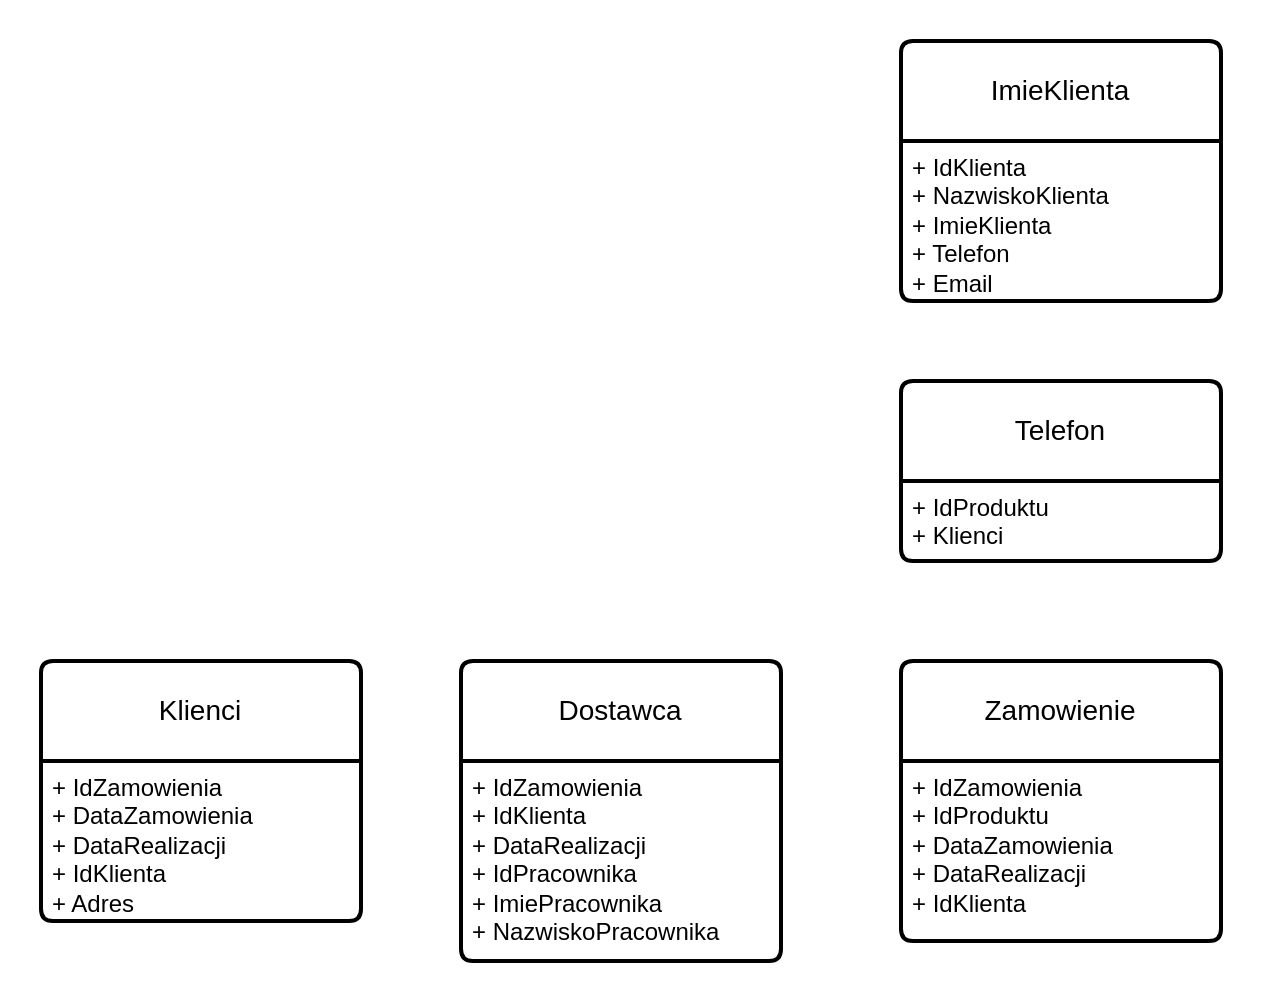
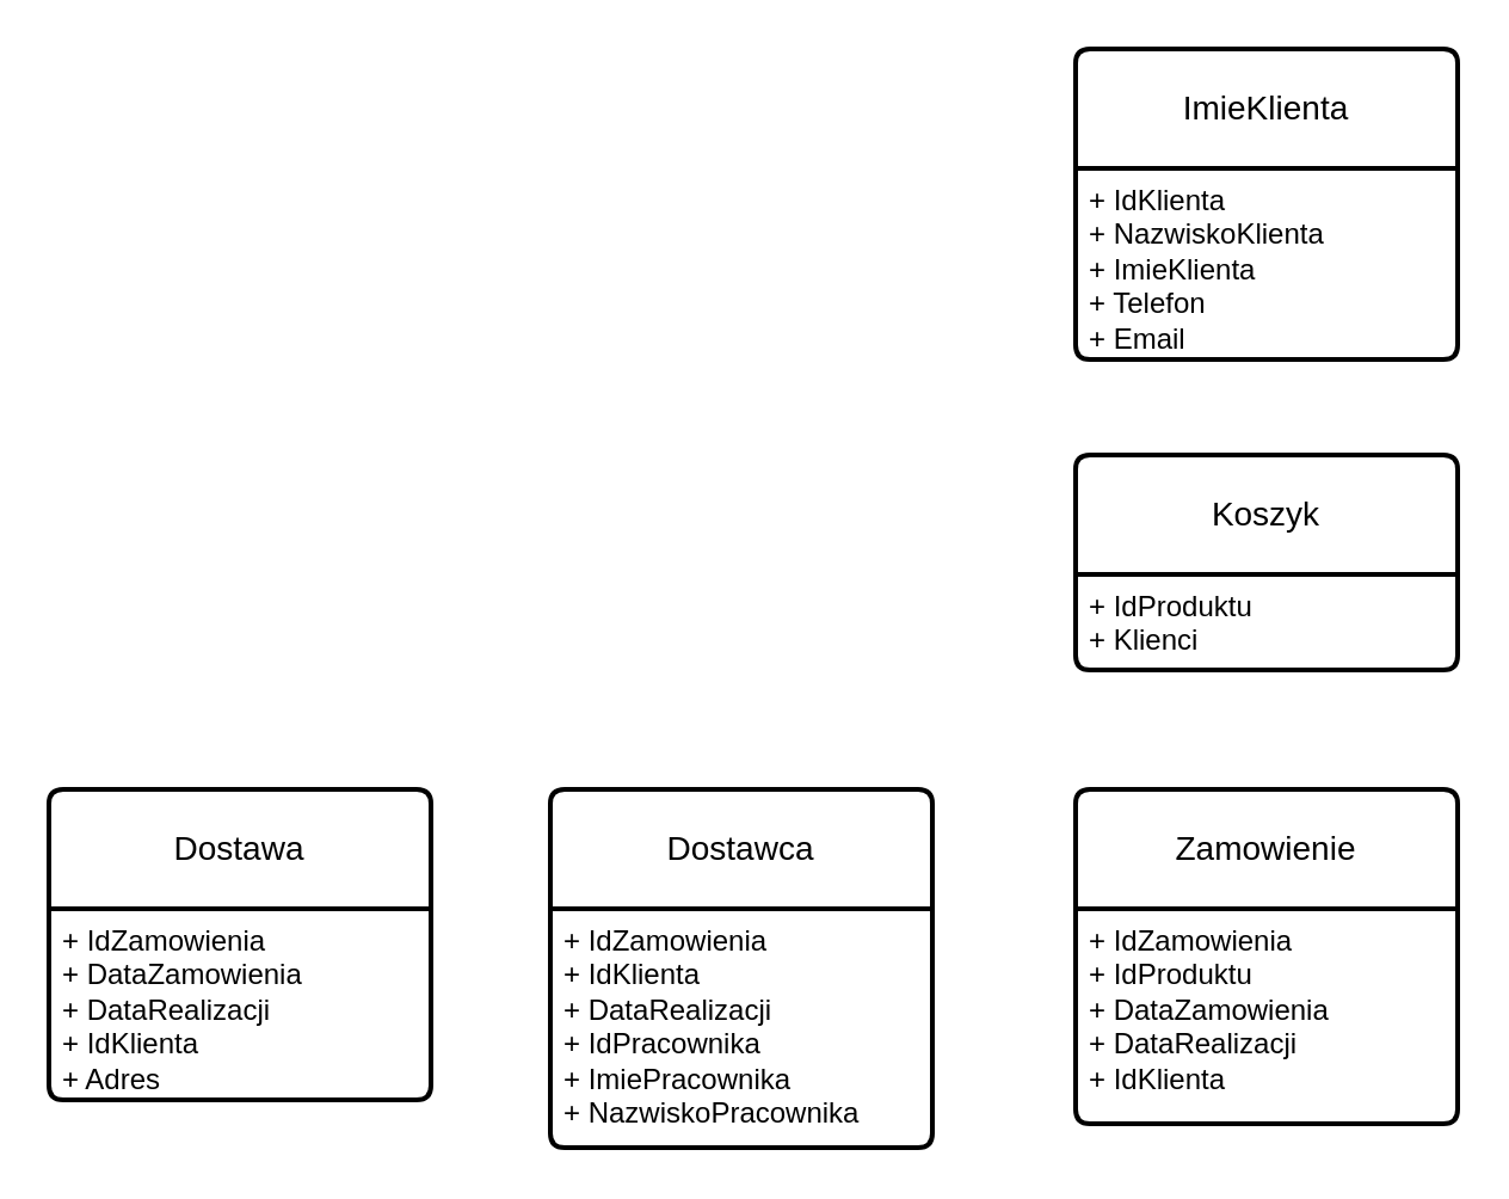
- <mxCell id="8" value="Telefon" style="swimlane;childLayout=stackLayout;horizontal=1;startSize=50;horizontalStack=0;rounded=1;fontSize=14;fontStyle=0;strokeWidth=2;resizeParent=0;resizeLast=1;shadow=0;dashed=0;align=center;arcSize=4;whiteSpace=wrap;html=1;" vertex="1" parent="1"><mxGeometry x="450" y="190" width="160" height="90" as="geometry" /></mxCell>
+ <mxCell id="8" value="Koszyk" style="swimlane;childLayout=stackLayout;horizontal=1;startSize=50;horizontalStack=0;rounded=1;fontSize=14;fontStyle=0;strokeWidth=2;resizeParent=0;resizeLast=1;shadow=0;dashed=0;align=center;arcSize=4;whiteSpace=wrap;html=1;" vertex="1" parent="1"><mxGeometry x="450" y="190" width="160" height="90" as="geometry" /></mxCell>
- <mxCell id="10" value="Klienci" style="swimlane;childLayout=stackLayout;horizontal=1;startSize=50;horizontalStack=0;rounded=1;fontSize=14;fontStyle=0;strokeWidth=2;resizeParent=0;resizeLast=1;shadow=0;dashed=0;align=center;arcSize=4;whiteSpace=wrap;html=1;" vertex="1" parent="1"><mxGeometry x="20" y="330" width="160" height="130" as="geometry" /></mxCell>
+ <mxCell id="10" value="Dostawa" style="swimlane;childLayout=stackLayout;horizontal=1;startSize=50;horizontalStack=0;rounded=1;fontSize=14;fontStyle=0;strokeWidth=2;resizeParent=0;resizeLast=1;shadow=0;dashed=0;align=center;arcSize=4;whiteSpace=wrap;html=1;" vertex="1" parent="1"><mxGeometry x="20" y="330" width="160" height="130" as="geometry" /></mxCell>
